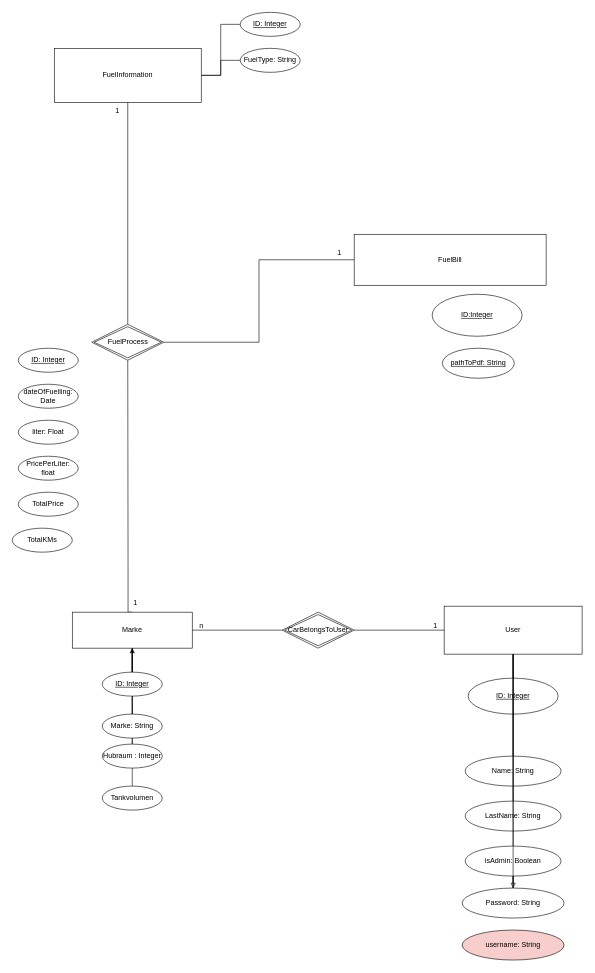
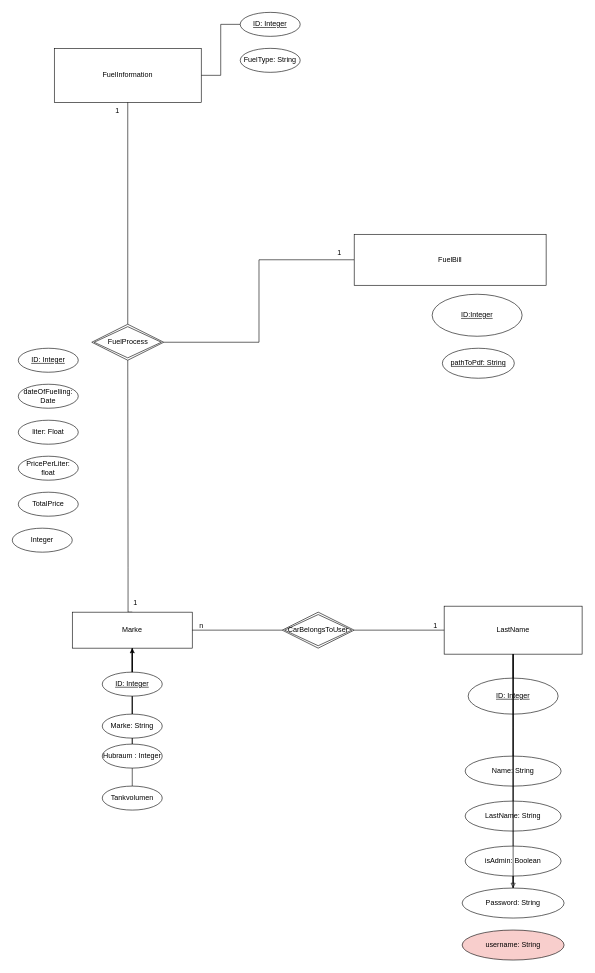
- <mxCell id="9" style="edgeStyle=orthogonalEdgeStyle;rounded=0;orthogonalLoop=1;jettySize=auto;html=1;entryX=0;entryY=0.5;entryDx=0;entryDy=0;endArrow=none;endFill=0;" parent="1" source="10" target="42" edge="1"><mxGeometry relative="1" as="geometry" /></mxCell>
- <mxCell id="53" value="TotalKMs" style="ellipse;whiteSpace=wrap;html=1;align=center;" vertex="1" parent="1"><mxGeometry x="20" y="880" width="100" height="40" as="geometry" /></mxCell>
+ <mxCell id="53" value="Integer" style="ellipse;whiteSpace=wrap;html=1;align=center;" vertex="1" parent="1"><mxGeometry x="20" y="880" width="100" height="40" as="geometry" /></mxCell>
- <mxCell id="7" value="User" style="whiteSpace=wrap;html=1;align=center;" parent="1" vertex="1"><mxGeometry x="740" y="1010" width="230" height="80" as="geometry" /></mxCell>
+ <mxCell id="7" value="LastName" style="whiteSpace=wrap;html=1;align=center;" parent="1" vertex="1"><mxGeometry x="740" y="1010" width="230" height="80" as="geometry" /></mxCell>
